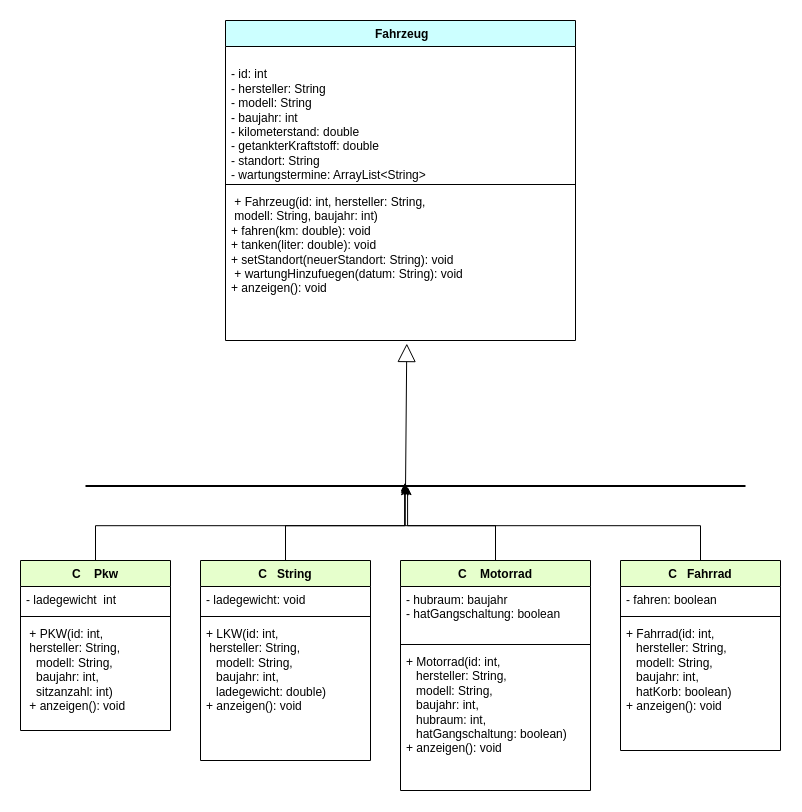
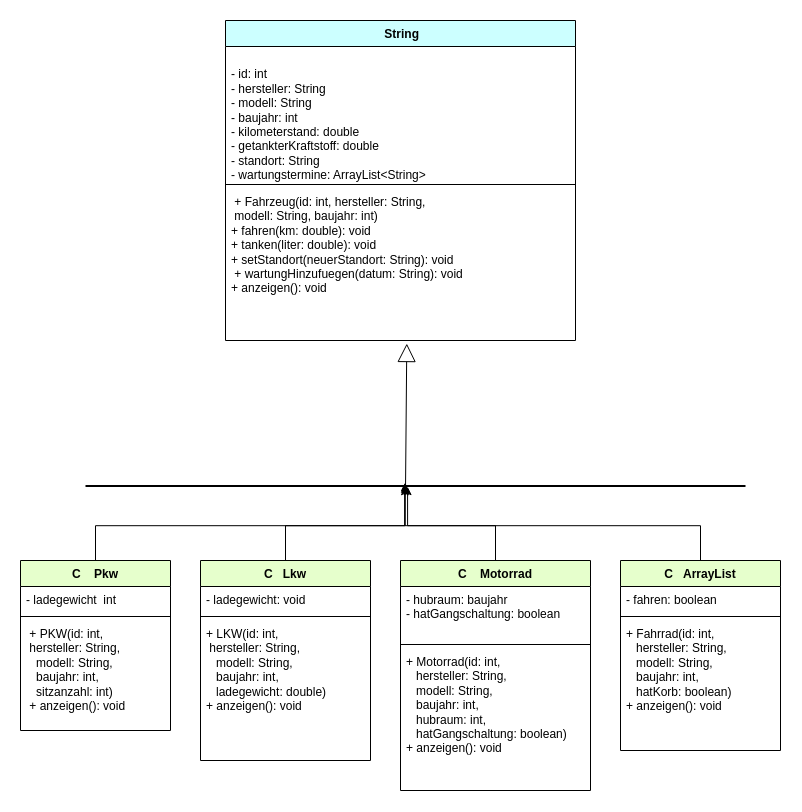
- <mxCell id="2" value="&lt;div&gt;&amp;nbsp;Fahrzeug&lt;/div&gt;&lt;div&gt;&lt;br&gt;&lt;/div&gt;" style="swimlane;fontStyle=1;align=center;verticalAlign=top;childLayout=stackLayout;horizontal=1;startSize=26;horizontalStack=0;resizeParent=1;resizeParentMax=0;resizeLast=0;collapsible=1;marginBottom=0;whiteSpace=wrap;html=1;fillColor=#CCFFFF;" parent="1" vertex="1"><mxGeometry x="225" y="20" width="350" height="320" as="geometry" /></mxCell>
+ <mxCell id="2" value="&lt;div&gt;&amp;nbsp;String&lt;/div&gt;&lt;div&gt;&lt;br&gt;&lt;/div&gt;" style="swimlane;fontStyle=1;align=center;verticalAlign=top;childLayout=stackLayout;horizontal=1;startSize=26;horizontalStack=0;resizeParent=1;resizeParentMax=0;resizeLast=0;collapsible=1;marginBottom=0;whiteSpace=wrap;html=1;fillColor=#CCFFFF;" parent="1" vertex="1"><mxGeometry x="225" y="20" width="350" height="320" as="geometry" /></mxCell>
- <mxCell id="10" value="C&amp;nbsp; &amp;nbsp;String" style="swimlane;fontStyle=1;align=center;verticalAlign=top;childLayout=stackLayout;horizontal=1;startSize=26;horizontalStack=0;resizeParent=1;resizeParentMax=0;resizeLast=0;collapsible=1;marginBottom=0;whiteSpace=wrap;html=1;fillColor=#E6FFCC;" parent="1" vertex="1"><mxGeometry x="200" y="560" width="170" height="200" as="geometry" /></mxCell>
+ <mxCell id="10" value="C&amp;nbsp; &amp;nbsp;Lkw" style="swimlane;fontStyle=1;align=center;verticalAlign=top;childLayout=stackLayout;horizontal=1;startSize=26;horizontalStack=0;resizeParent=1;resizeParentMax=0;resizeLast=0;collapsible=1;marginBottom=0;whiteSpace=wrap;html=1;fillColor=#E6FFCC;" parent="1" vertex="1"><mxGeometry x="200" y="560" width="170" height="200" as="geometry" /></mxCell>
- <mxCell id="18" value="C&amp;nbsp; &amp;nbsp;Fahrrad" style="swimlane;fontStyle=1;align=center;verticalAlign=top;childLayout=stackLayout;horizontal=1;startSize=26;horizontalStack=0;resizeParent=1;resizeParentMax=0;resizeLast=0;collapsible=1;marginBottom=0;whiteSpace=wrap;html=1;fillColor=#E6FFCC;" parent="1" vertex="1"><mxGeometry x="620" y="560" width="160" height="190" as="geometry" /></mxCell>
+ <mxCell id="18" value="C&amp;nbsp; &amp;nbsp;ArrayList" style="swimlane;fontStyle=1;align=center;verticalAlign=top;childLayout=stackLayout;horizontal=1;startSize=26;horizontalStack=0;resizeParent=1;resizeParentMax=0;resizeLast=0;collapsible=1;marginBottom=0;whiteSpace=wrap;html=1;fillColor=#E6FFCC;" parent="1" vertex="1"><mxGeometry x="620" y="560" width="160" height="190" as="geometry" /></mxCell>
